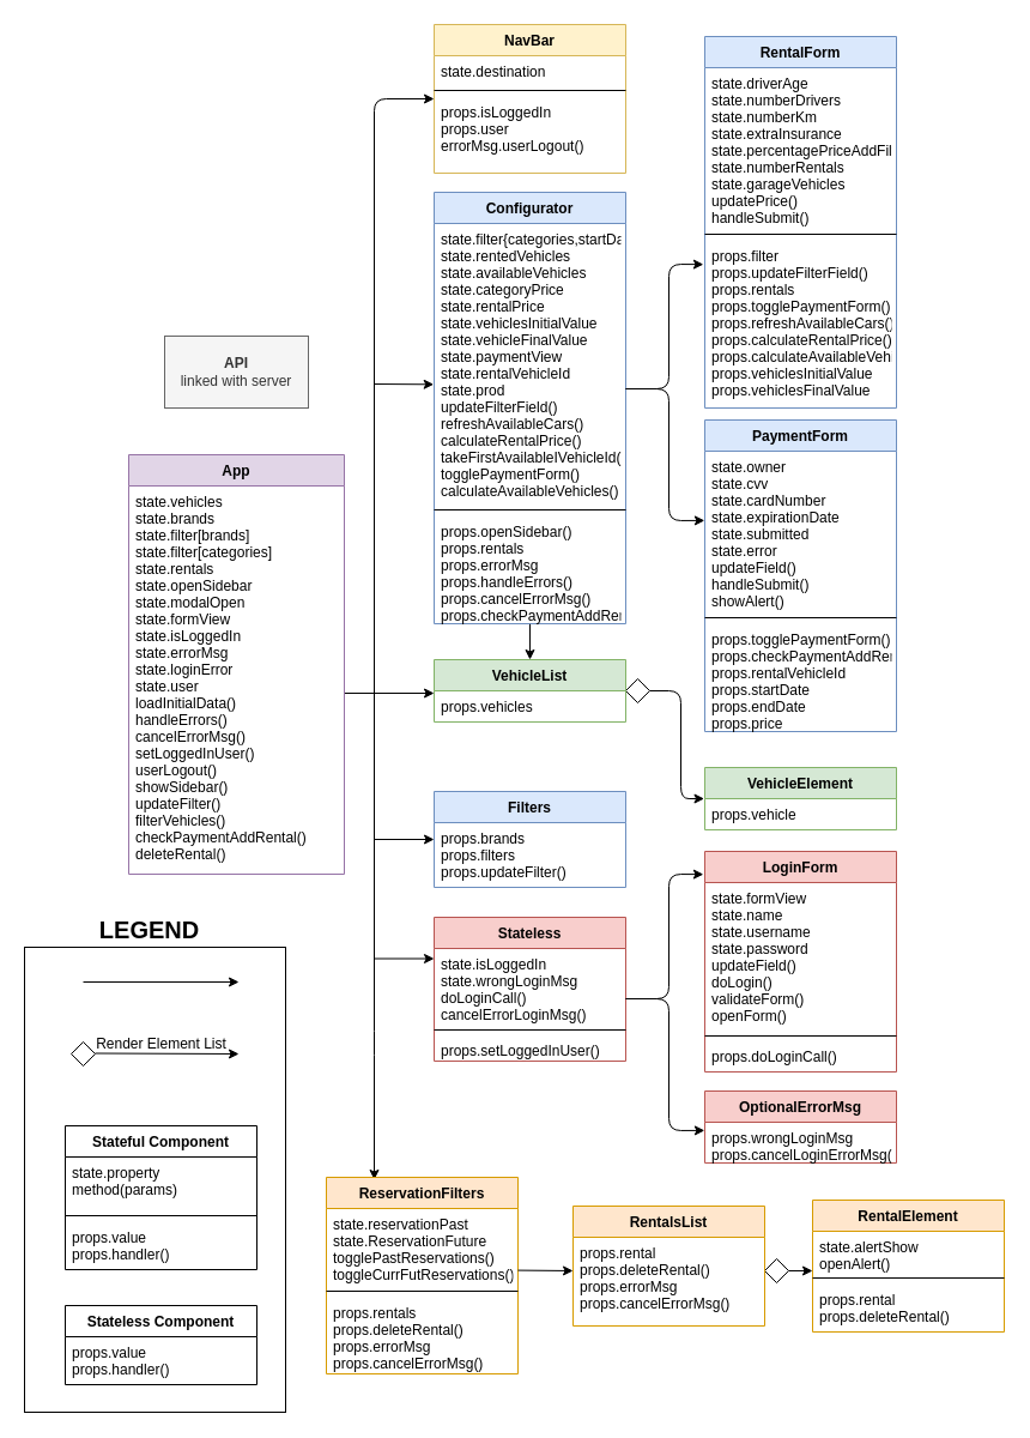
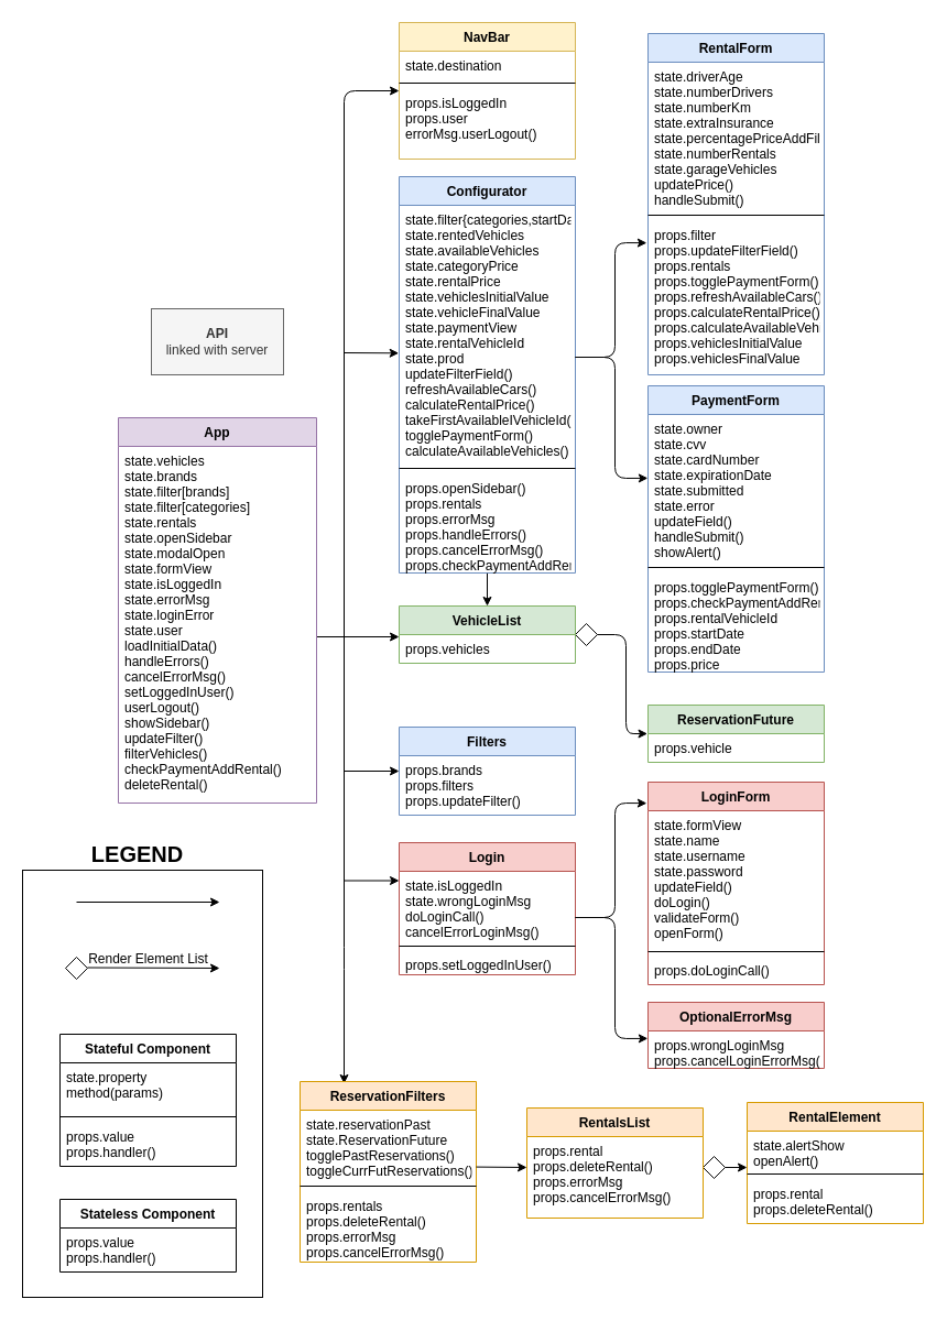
- <mxCell id="57" value="VehicleElement" style="swimlane;fontStyle=1;align=center;verticalAlign=top;childLayout=stackLayout;horizontal=1;startSize=26;horizontalStack=0;resizeParent=1;resizeParentMax=0;resizeLast=0;collapsible=1;marginBottom=0;fillColor=#d5e8d4;strokeColor=#82b366;" parent="1" vertex="1"><mxGeometry x="588" y="640" width="160" height="52" as="geometry"><mxRectangle x="120" y="250" width="60" height="26" as="alternateBounds" /></mxGeometry></mxCell>
+ <mxCell id="57" value="ReservationFuture" style="swimlane;fontStyle=1;align=center;verticalAlign=top;childLayout=stackLayout;horizontal=1;startSize=26;horizontalStack=0;resizeParent=1;resizeParentMax=0;resizeLast=0;collapsible=1;marginBottom=0;fillColor=#d5e8d4;strokeColor=#82b366;" parent="1" vertex="1"><mxGeometry x="588" y="640" width="160" height="52" as="geometry"><mxRectangle x="120" y="250" width="60" height="26" as="alternateBounds" /></mxGeometry></mxCell>
- <mxCell id="63" value="Stateless" style="swimlane;fontStyle=1;align=center;verticalAlign=top;childLayout=stackLayout;horizontal=1;startSize=26;horizontalStack=0;resizeParent=1;resizeParentMax=0;resizeLast=0;collapsible=1;marginBottom=0;fillColor=#f8cecc;strokeColor=#b85450;" parent="1" vertex="1"><mxGeometry x="362" y="765" width="160" height="120" as="geometry"><mxRectangle x="120" y="250" width="60" height="26" as="alternateBounds" /></mxGeometry></mxCell>
+ <mxCell id="63" value="Login" style="swimlane;fontStyle=1;align=center;verticalAlign=top;childLayout=stackLayout;horizontal=1;startSize=26;horizontalStack=0;resizeParent=1;resizeParentMax=0;resizeLast=0;collapsible=1;marginBottom=0;fillColor=#f8cecc;strokeColor=#b85450;" parent="1" vertex="1"><mxGeometry x="362" y="765" width="160" height="120" as="geometry"><mxRectangle x="120" y="250" width="60" height="26" as="alternateBounds" /></mxGeometry></mxCell>
